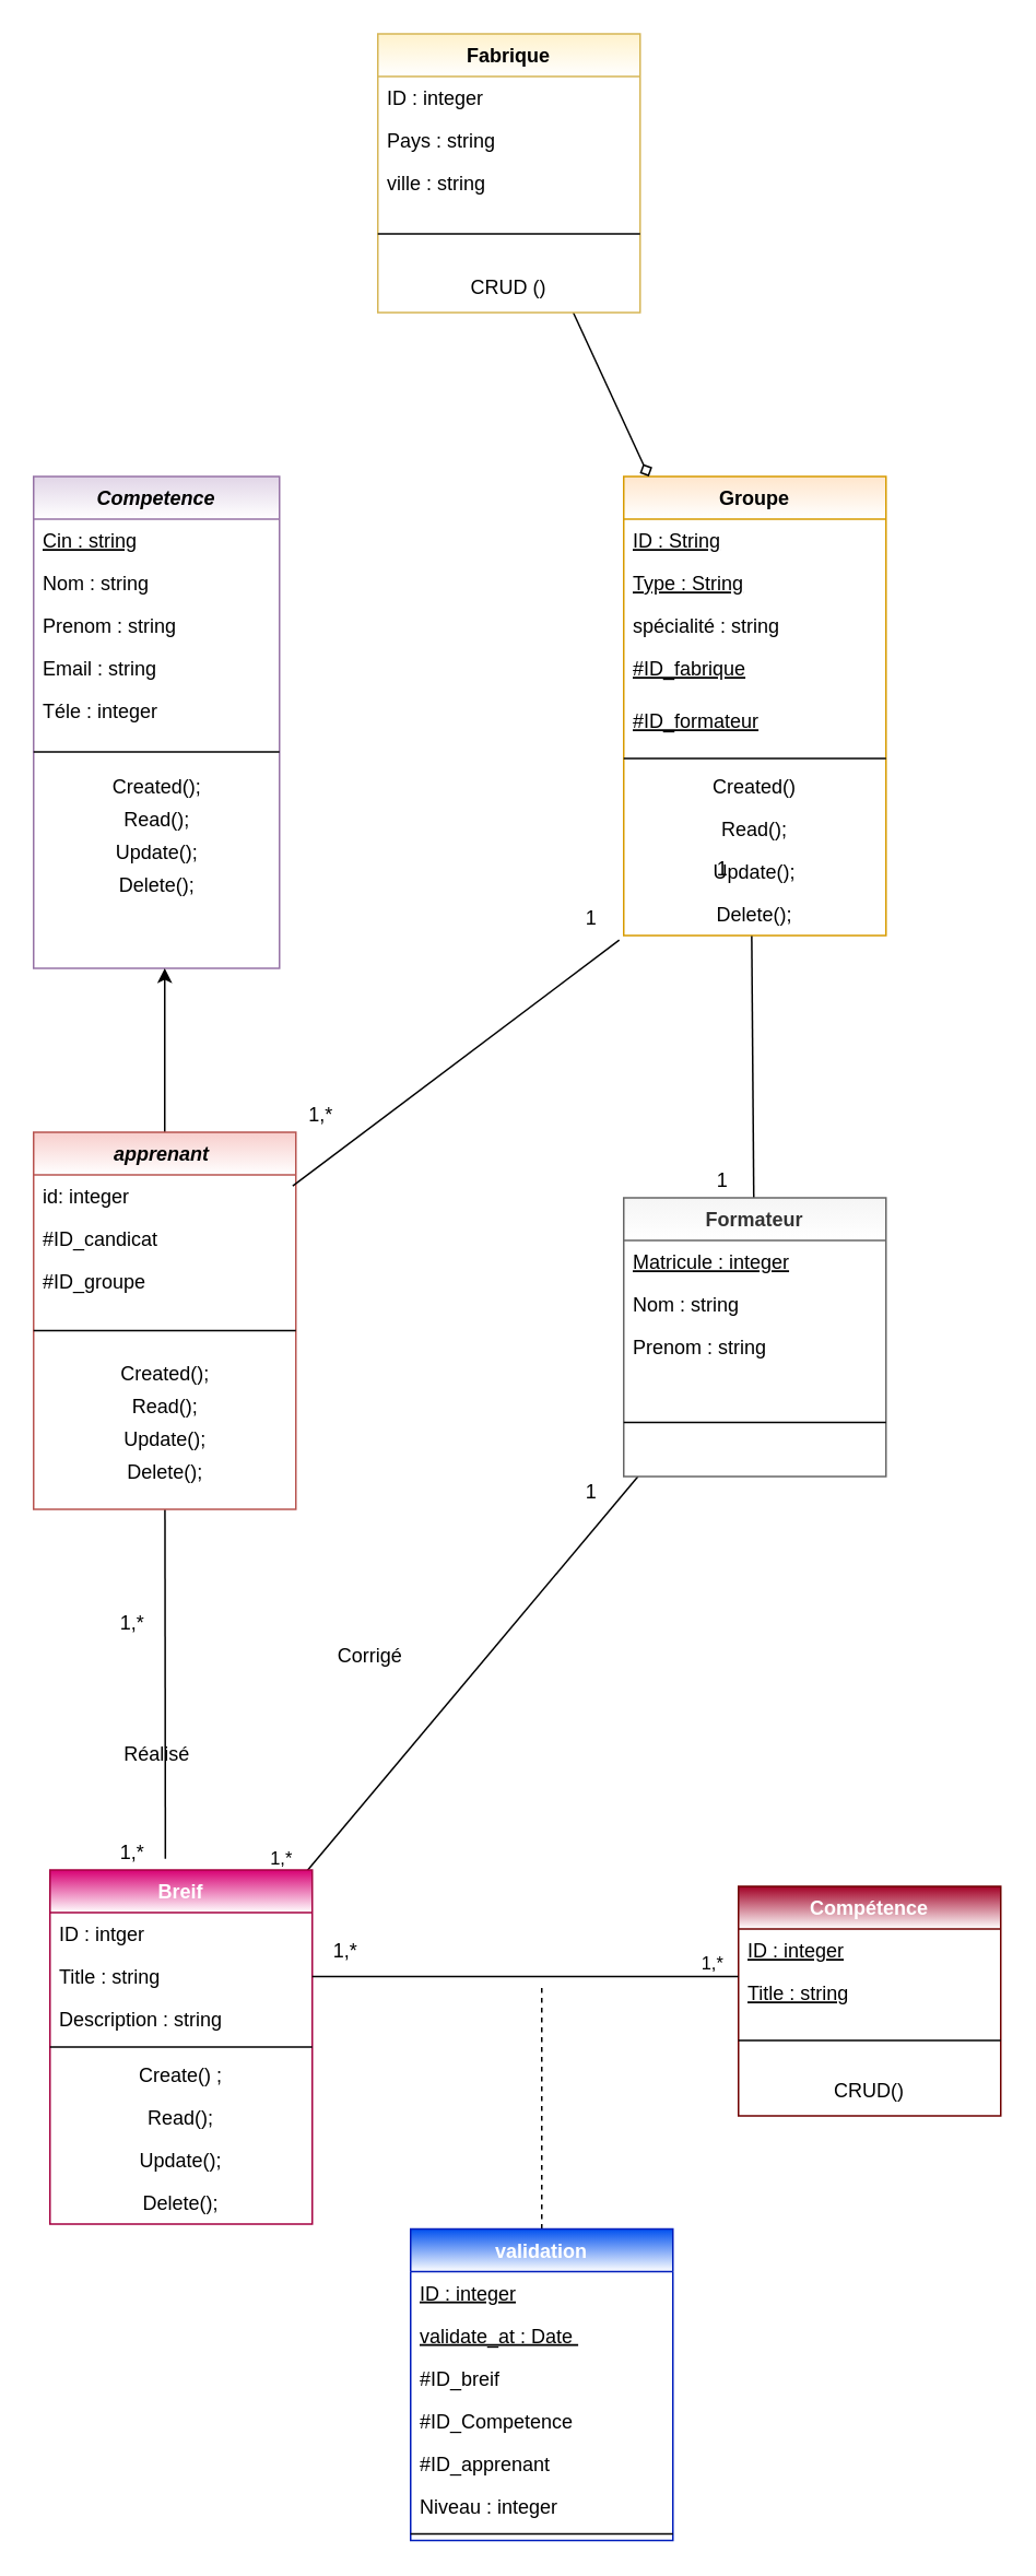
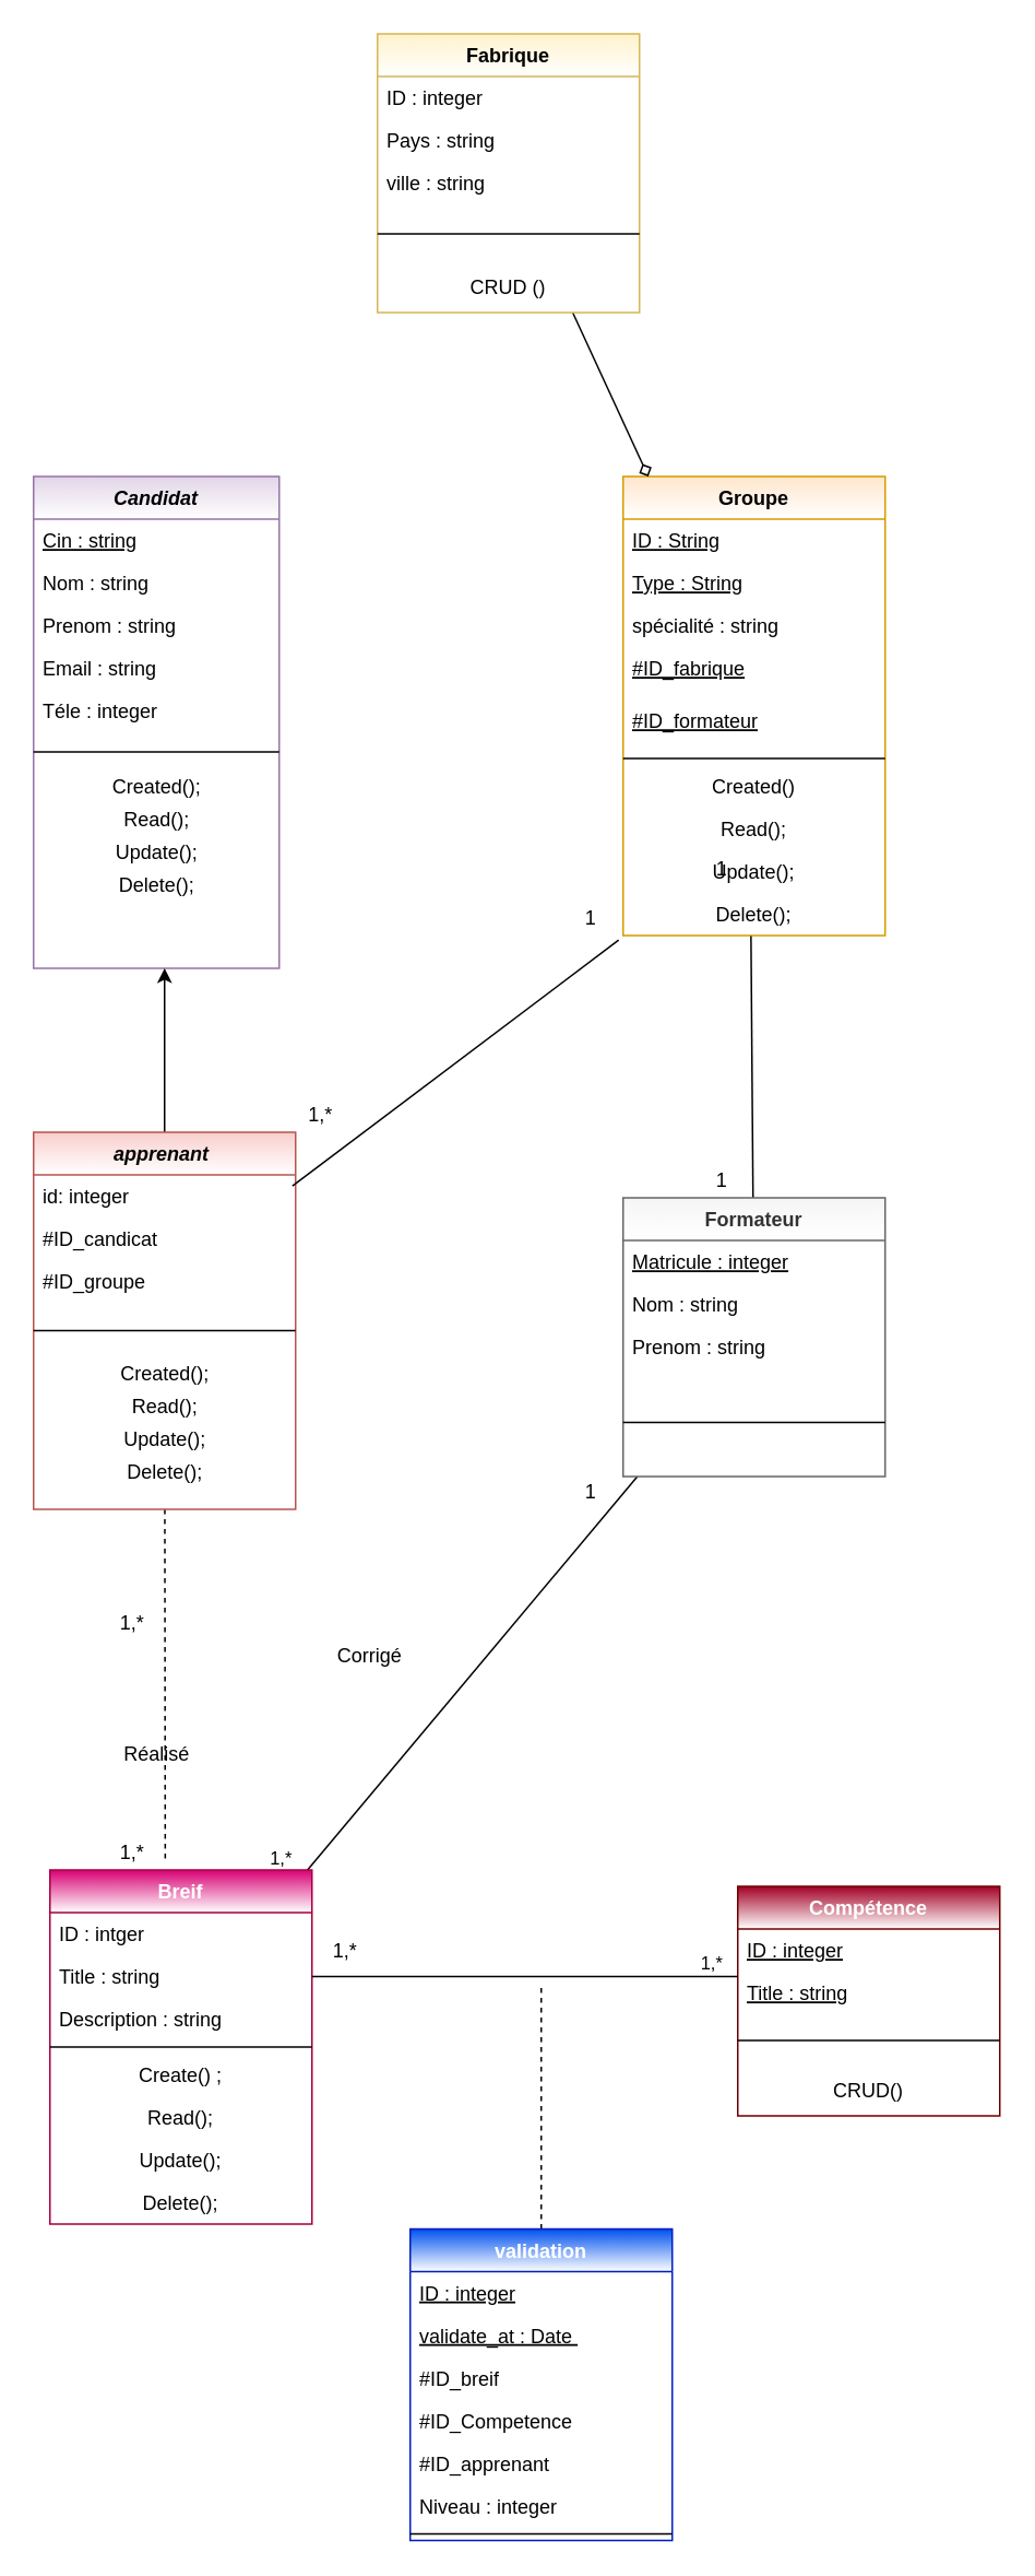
- <mxCell id="2" value="Competence" style="swimlane;fontStyle=3;align=center;verticalAlign=top;childLayout=stackLayout;horizontal=1;startSize=26;horizontalStack=0;resizeParent=1;resizeLast=0;collapsible=1;marginBottom=0;rounded=0;shadow=0;strokeWidth=1;fillColor=#e1d5e7;strokeColor=#9673a6;gradientColor=#ffffff;swimlaneFillColor=default;" parent="1" vertex="1"><mxGeometry x="20" y="290" width="150" height="300" as="geometry"><mxRectangle x="230" y="140" width="160" height="26" as="alternateBounds" /></mxGeometry></mxCell>
+ <mxCell id="2" value="Candidat" style="swimlane;fontStyle=3;align=center;verticalAlign=top;childLayout=stackLayout;horizontal=1;startSize=26;horizontalStack=0;resizeParent=1;resizeLast=0;collapsible=1;marginBottom=0;rounded=0;shadow=0;strokeWidth=1;fillColor=#e1d5e7;strokeColor=#9673a6;gradientColor=#ffffff;swimlaneFillColor=default;" parent="1" vertex="1"><mxGeometry x="20" y="290" width="150" height="300" as="geometry"><mxRectangle x="230" y="140" width="160" height="26" as="alternateBounds" /></mxGeometry></mxCell>
- <mxCell id="14" style="edgeStyle=none;rounded=0;orthogonalLoop=1;jettySize=auto;html=1;entryX=0.44;entryY=-0.032;entryDx=0;entryDy=0;entryPerimeter=0;endArrow=none;endFill=0;" parent="1" source="15" target="53" edge="1"><mxGeometry relative="1" as="geometry" /></mxCell>
+ <mxCell id="14" style="edgeStyle=none;rounded=0;orthogonalLoop=1;jettySize=auto;html=1;entryX=0.44;entryY=-0.032;entryDx=0;entryDy=0;entryPerimeter=0;endArrow=none;endFill=0;dashed=1;" parent="1" source="15" target="53" edge="1"><mxGeometry relative="1" as="geometry" /></mxCell>
